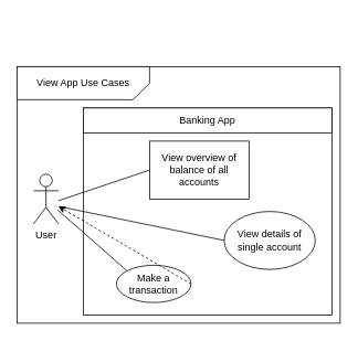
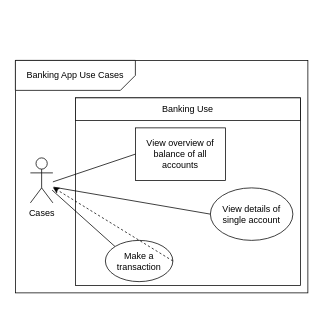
- <mxCell id="14" value="View App Use Cases" style="rounded=0;whiteSpace=wrap;html=1;strokeColor=none;" vertex="1" parent="1"><mxGeometry x="30" y="96.5" width="140" height="7" as="geometry" /></mxCell>
+ <mxCell id="14" value="Banking App Use Cases" style="rounded=0;whiteSpace=wrap;html=1;strokeColor=none;" vertex="1" parent="1"><mxGeometry x="30" y="96.5" width="140" height="7" as="geometry" /></mxCell>
- <mxCell id="5" value="Banking App" style="rounded=0;whiteSpace=wrap;html=1;" vertex="1" parent="1"><mxGeometry x="100" y="130" width="300" height="30" as="geometry" /></mxCell>
+ <mxCell id="5" value="Banking Use" style="rounded=0;whiteSpace=wrap;html=1;" vertex="1" parent="1"><mxGeometry x="100" y="130" width="300" height="30" as="geometry" /></mxCell>
- <mxCell id="3" value="User" style="shape=umlActor;verticalLabelPosition=bottom;verticalAlign=top;html=1;outlineConnect=0;" vertex="1" parent="1"><mxGeometry x="40" y="210" width="30" height="60" as="geometry" /></mxCell>
+ <mxCell id="3" value="Cases" style="shape=umlActor;verticalLabelPosition=bottom;verticalAlign=top;html=1;outlineConnect=0;" vertex="1" parent="1"><mxGeometry x="40" y="210" width="30" height="60" as="geometry" /></mxCell>
- <mxCell id="7" value="View details of single account" style="ellipse;whiteSpace=wrap;html=1;" vertex="1" parent="1"><mxGeometry x="270" y="255" width="110" height="70" as="geometry" /></mxCell>
+ <mxCell id="7" value="View details of single account" style="ellipse;whiteSpace=wrap;html=1;" vertex="1" parent="1"><mxGeometry x="280" y="250" width="110" height="70" as="geometry" /></mxCell>
- <mxCell id="9" value="Make a transaction" style="ellipse;whiteSpace=wrap;html=1;" vertex="1" parent="1"><mxGeometry x="140" y="320" width="90" height="45" as="geometry" /></mxCell>
+ <mxCell id="9" value="Make a transaction" style="ellipse;whiteSpace=wrap;html=1;" vertex="1" parent="1"><mxGeometry x="140" y="320" width="90" height="55" as="geometry" /></mxCell>
